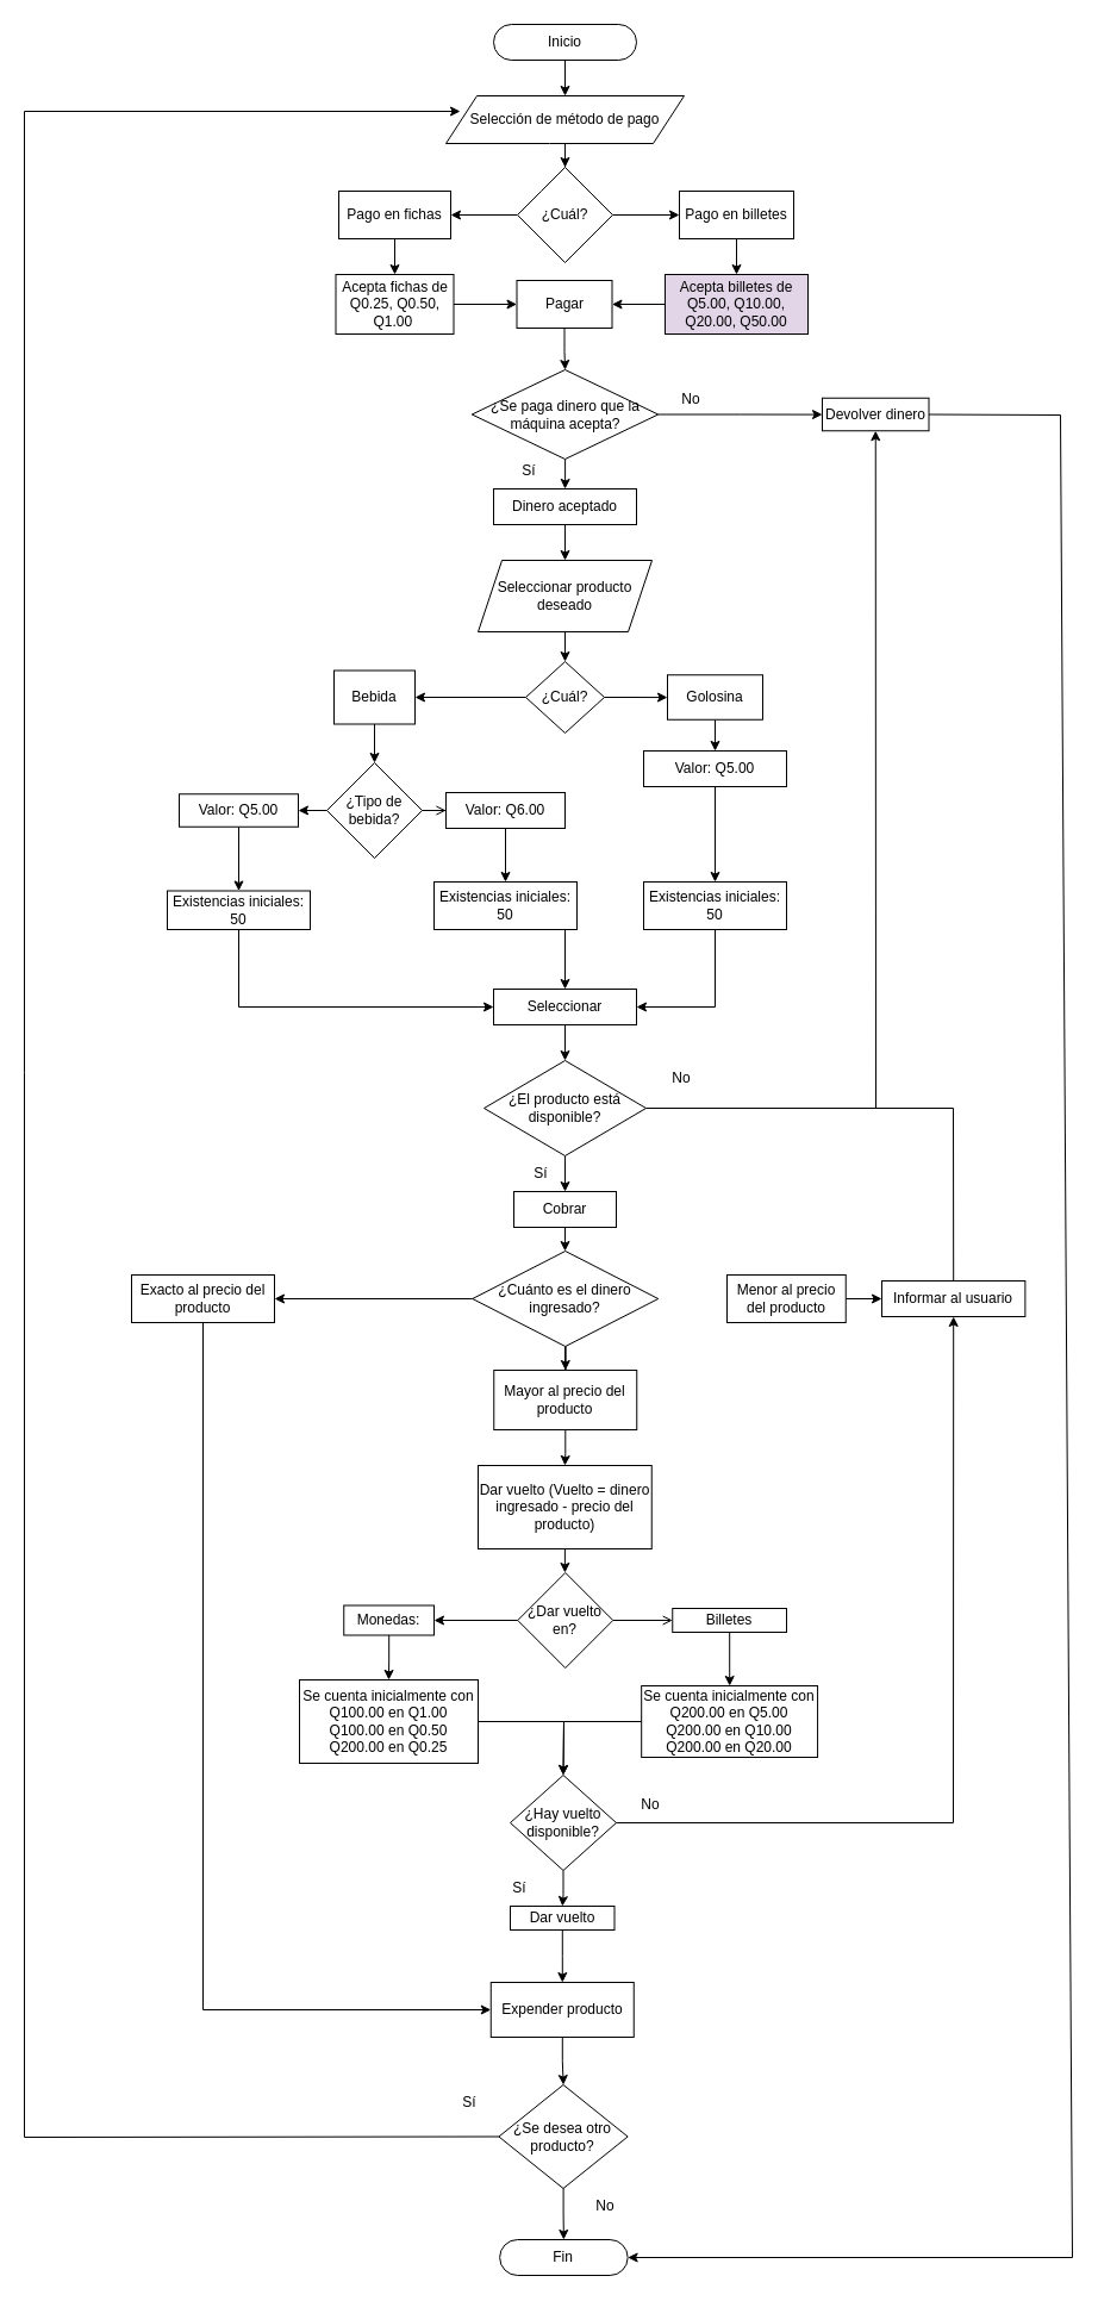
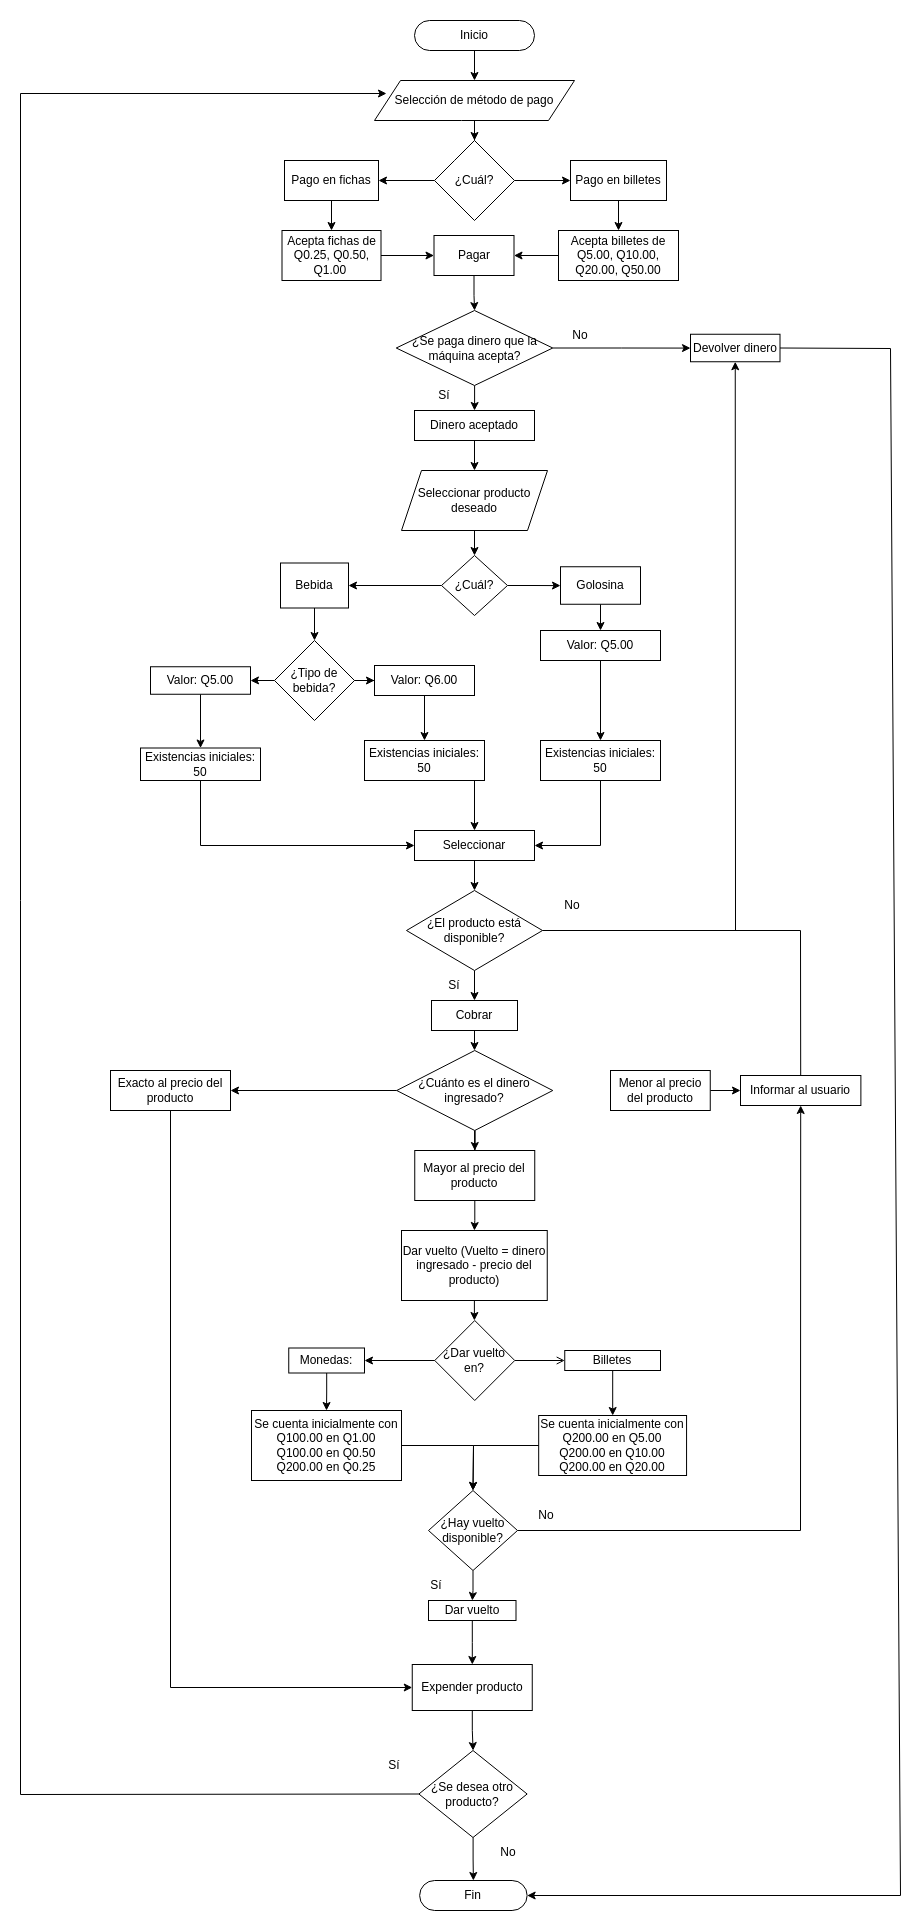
- <mxCell id="14" value="Acepta billetes de Q5.00, Q10.00, Q20.00, Q50.00" style="whiteSpace=wrap;html=1;rounded=1;arcSize=0;fillColor=#e1d5e7;" vertex="1" parent="1"><mxGeometry x="558" y="230" width="120" height="50" as="geometry" /></mxCell>
+ <mxCell id="14" value="Acepta billetes de Q5.00, Q10.00, Q20.00, Q50.00" style="whiteSpace=wrap;html=1;rounded=1;arcSize=0;" vertex="1" parent="1"><mxGeometry x="558" y="230" width="120" height="50" as="geometry" /></mxCell>
- <mxCell id="39" value="" style="edgeStyle=orthogonalEdgeStyle;rounded=0;orthogonalLoop=1;jettySize=auto;html=1;endArrow=open;" edge="1" parent="1" source="41" target="43"><mxGeometry relative="1" as="geometry" /></mxCell>
+ <mxCell id="39" value="" style="edgeStyle=orthogonalEdgeStyle;rounded=0;orthogonalLoop=1;jettySize=auto;html=1;" edge="1" parent="1" source="41" target="43"><mxGeometry relative="1" as="geometry" /></mxCell>
